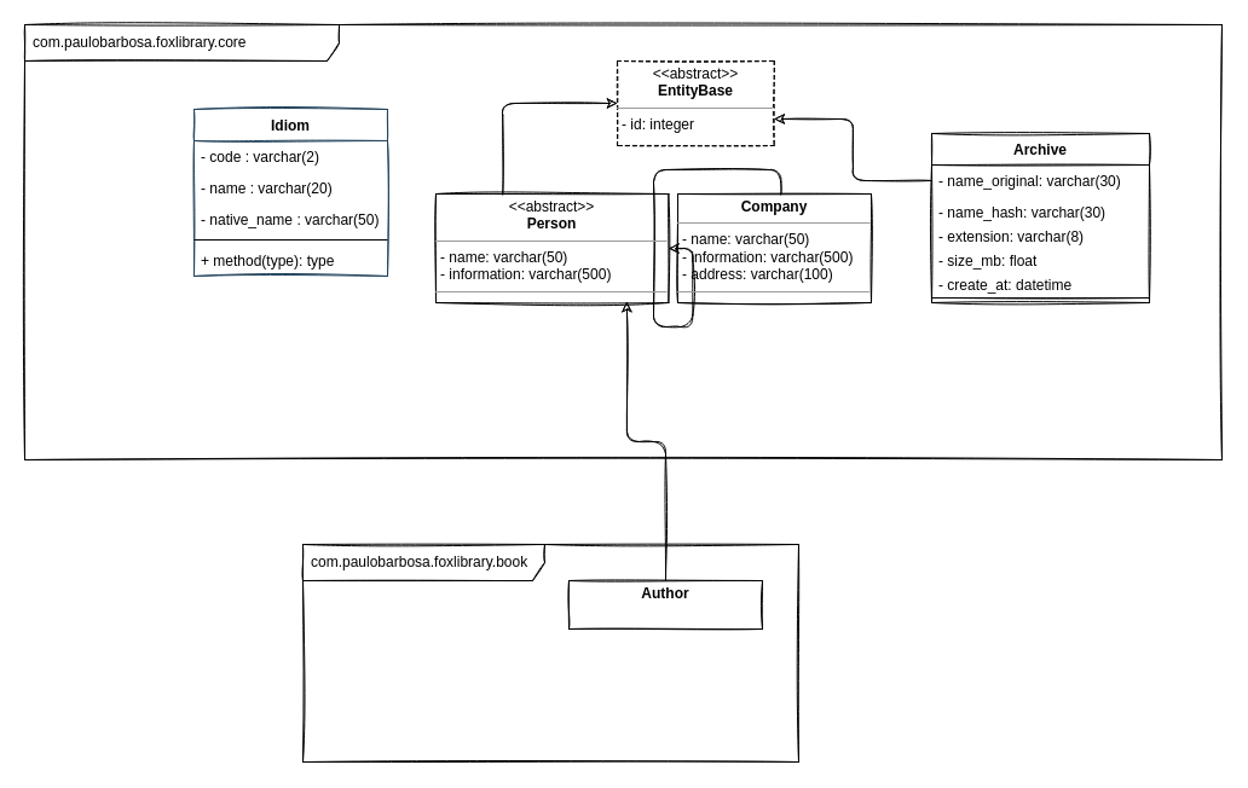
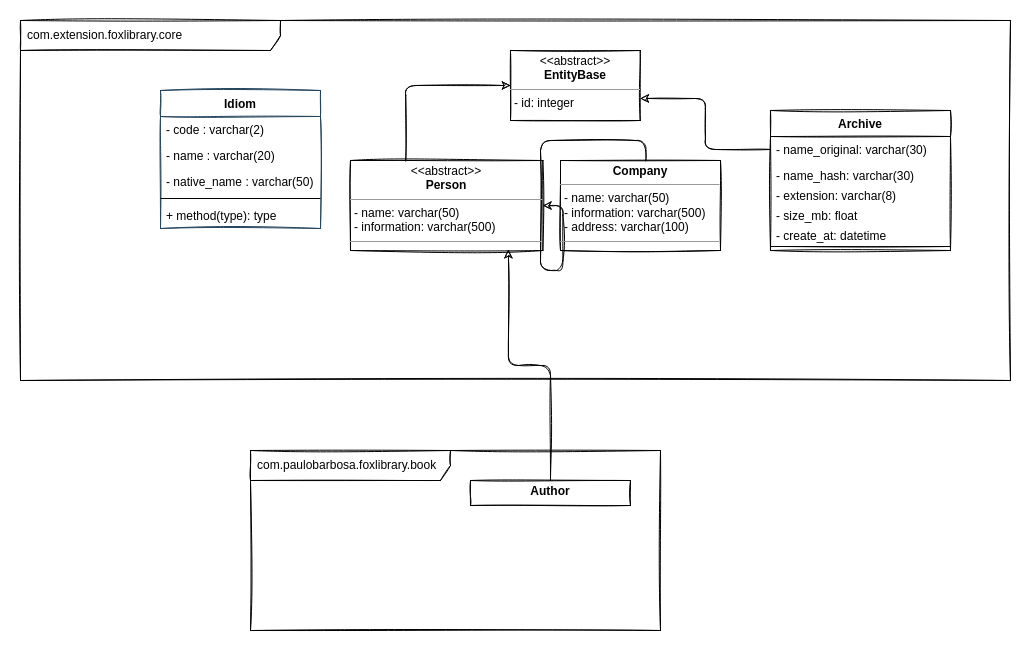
- <mxCell id="2" value="com.paulobarbosa.foxlibrary.core" style="shape=umlFrame;whiteSpace=wrap;html=1;width=260;height=30;boundedLbl=1;verticalAlign=middle;align=left;spacingLeft=5;swimlaneFillColor=none;shadow=0;sketch=1;points=[];fillColor=none;" parent="1" vertex="1"><mxGeometry x="20" y="20" width="990" height="360" as="geometry" /></mxCell>
+ <mxCell id="2" value="com.extension.foxlibrary.core" style="shape=umlFrame;whiteSpace=wrap;html=1;width=260;height=30;boundedLbl=1;verticalAlign=middle;align=left;spacingLeft=5;swimlaneFillColor=none;shadow=0;sketch=1;points=[];fillColor=none;" parent="1" vertex="1"><mxGeometry x="20" y="20" width="990" height="360" as="geometry" /></mxCell>
- <mxCell id="8" value="&lt;p style=&quot;margin:0px;margin-top:4px;text-align:center;&quot;&gt;&amp;lt;&amp;lt;abstract&amp;gt;&amp;gt;&lt;b&gt;&lt;br&gt;EntityBase&lt;/b&gt;&lt;/p&gt;&lt;hr size=&quot;1&quot;&gt;&lt;p style=&quot;margin:0px;margin-left:4px;&quot;&gt;- id: integer&lt;/p&gt;&lt;p style=&quot;margin:0px;margin-left:4px;&quot;&gt;&lt;br&gt;&lt;/p&gt;" style="verticalAlign=top;align=left;overflow=fill;fontSize=12;fontFamily=Helvetica;html=1;shadow=0;sketch=1;fillColor=none;dashed=1;" parent="1" vertex="1"><mxGeometry x="510" y="50" width="129.71" height="70" as="geometry" /></mxCell>
+ <mxCell id="8" value="&lt;p style=&quot;margin:0px;margin-top:4px;text-align:center;&quot;&gt;&amp;lt;&amp;lt;abstract&amp;gt;&amp;gt;&lt;b&gt;&lt;br&gt;EntityBase&lt;/b&gt;&lt;/p&gt;&lt;hr size=&quot;1&quot;&gt;&lt;p style=&quot;margin:0px;margin-left:4px;&quot;&gt;- id: integer&lt;/p&gt;&lt;p style=&quot;margin:0px;margin-left:4px;&quot;&gt;&lt;br&gt;&lt;/p&gt;" style="verticalAlign=top;align=left;overflow=fill;fontSize=12;fontFamily=Helvetica;html=1;shadow=0;sketch=1;fillColor=none;" parent="1" vertex="1"><mxGeometry x="510" y="50" width="129.71" height="70" as="geometry" /></mxCell>
- <mxCell id="9" value="&lt;p style=&quot;margin:0px;margin-top:4px;text-align:center;&quot;&gt;&amp;lt;&amp;lt;abstract&amp;gt;&amp;gt;&lt;br&gt;&lt;b&gt;Person&lt;/b&gt;&lt;br&gt;&lt;/p&gt;&lt;hr size=&quot;1&quot;&gt;&lt;p style=&quot;margin:0px;margin-left:4px;&quot;&gt;- name: varchar(50)&lt;/p&gt;&lt;p style=&quot;margin:0px;margin-left:4px;&quot;&gt;- information: varchar(500)&amp;nbsp;&lt;/p&gt;&lt;hr size=&quot;1&quot;&gt;&lt;p style=&quot;margin:0px;margin-left:4px;&quot;&gt;&lt;br&gt;&lt;/p&gt;" style="verticalAlign=top;align=left;overflow=fill;fontSize=12;fontFamily=Helvetica;html=1;glass=0;shadow=0;sketch=1;fillColor=none;" parent="1" vertex="1"><mxGeometry x="360" y="160" width="192.35" height="90" as="geometry" /></mxCell>
+ <mxCell id="9" value="&lt;p style=&quot;margin:0px;margin-top:4px;text-align:center;&quot;&gt;&amp;lt;&amp;lt;abstract&amp;gt;&amp;gt;&lt;br&gt;&lt;b&gt;Person&lt;/b&gt;&lt;br&gt;&lt;/p&gt;&lt;hr size=&quot;1&quot;&gt;&lt;p style=&quot;margin:0px;margin-left:4px;&quot;&gt;- name: varchar(50)&lt;/p&gt;&lt;p style=&quot;margin:0px;margin-left:4px;&quot;&gt;- information: varchar(500)&amp;nbsp;&lt;/p&gt;&lt;hr size=&quot;1&quot;&gt;&lt;p style=&quot;margin:0px;margin-left:4px;&quot;&gt;&lt;br&gt;&lt;/p&gt;" style="verticalAlign=top;align=left;overflow=fill;fontSize=12;fontFamily=Helvetica;html=1;glass=0;shadow=0;sketch=1;fillColor=none;" parent="1" vertex="1"><mxGeometry x="350" y="160" width="192.35" height="90" as="geometry" /></mxCell>
- <mxCell id="5" value="&lt;p style=&quot;margin:0px;margin-top:4px;text-align:center;&quot;&gt;&lt;b&gt;Author&lt;/b&gt;&lt;/p&gt;&lt;p style=&quot;margin:0px;margin-left:4px;&quot;&gt;&lt;br&gt;&lt;/p&gt;&lt;p style=&quot;margin:0px;margin-left:4px;&quot;&gt;&lt;br&gt;&lt;/p&gt;" style="verticalAlign=top;align=left;overflow=fill;fontSize=12;fontFamily=Helvetica;html=1;shadow=0;sketch=1;fillColor=none;" parent="1" vertex="1"><mxGeometry x="470" y="480" width="160" height="40" as="geometry" /></mxCell>
+ <mxCell id="5" value="&lt;p style=&quot;margin:0px;margin-top:4px;text-align:center;&quot;&gt;&lt;b&gt;Author&lt;/b&gt;&lt;/p&gt;&lt;p style=&quot;margin:0px;margin-left:4px;&quot;&gt;&lt;br&gt;&lt;/p&gt;&lt;p style=&quot;margin:0px;margin-left:4px;&quot;&gt;&lt;br&gt;&lt;/p&gt;" style="verticalAlign=top;align=left;overflow=fill;fontSize=12;fontFamily=Helvetica;html=1;shadow=0;sketch=1;fillColor=none;" parent="1" vertex="1"><mxGeometry x="470" y="480" width="160" height="25" as="geometry" /></mxCell>
